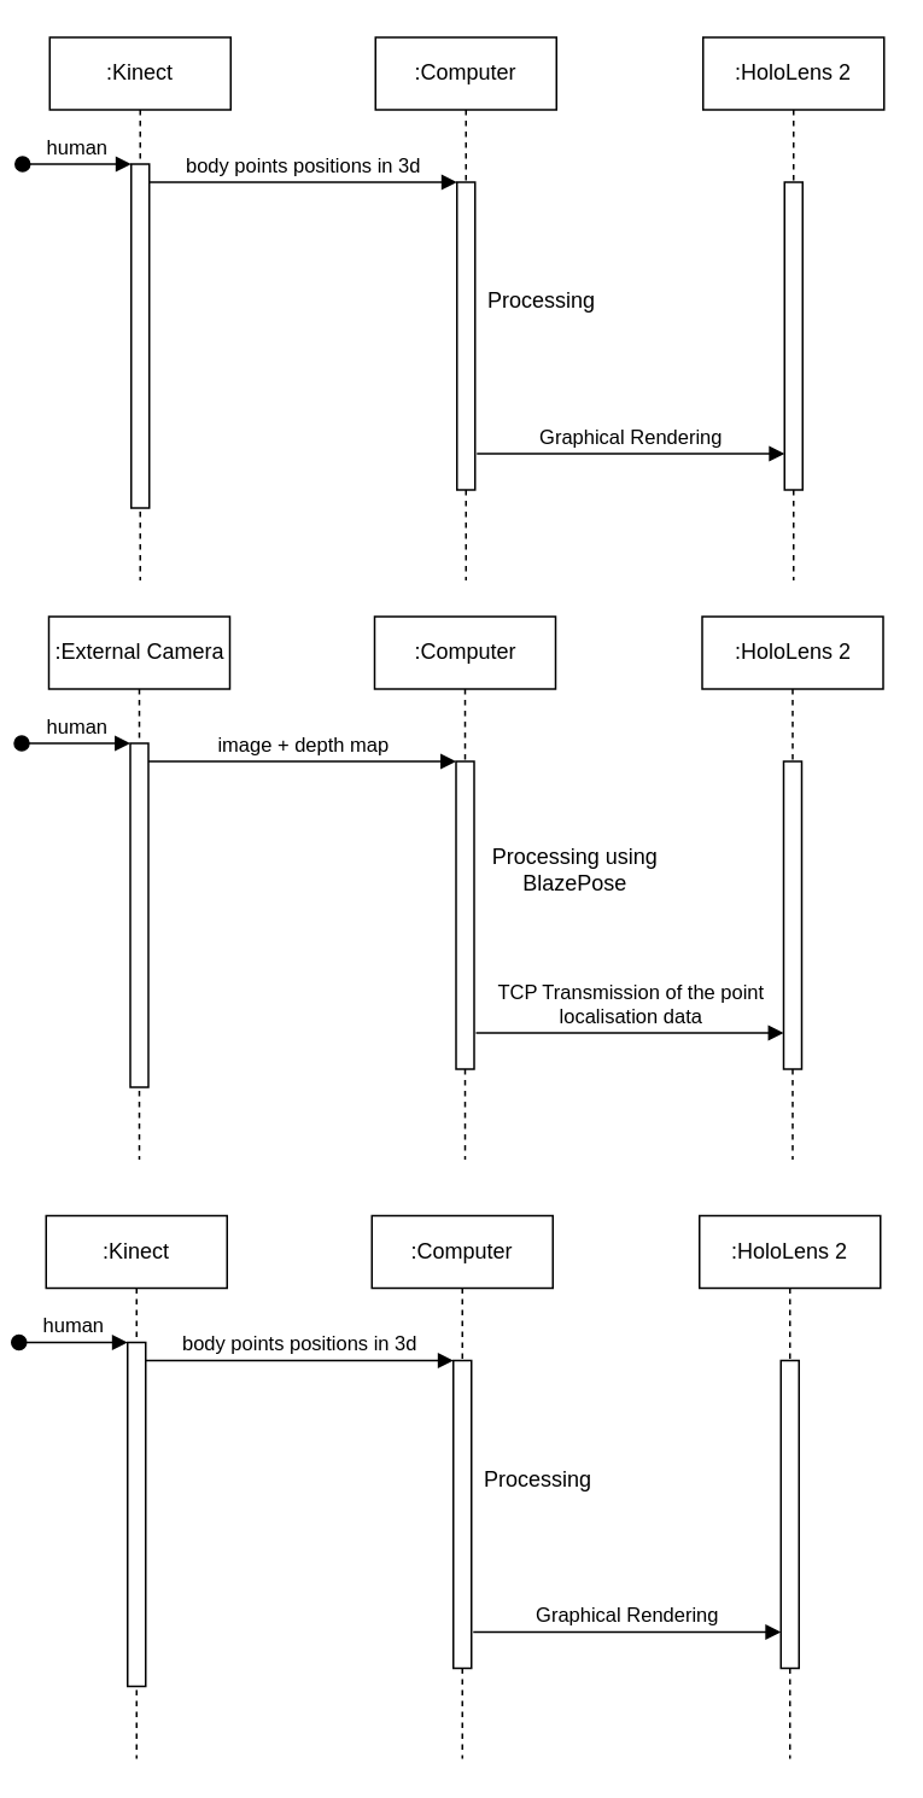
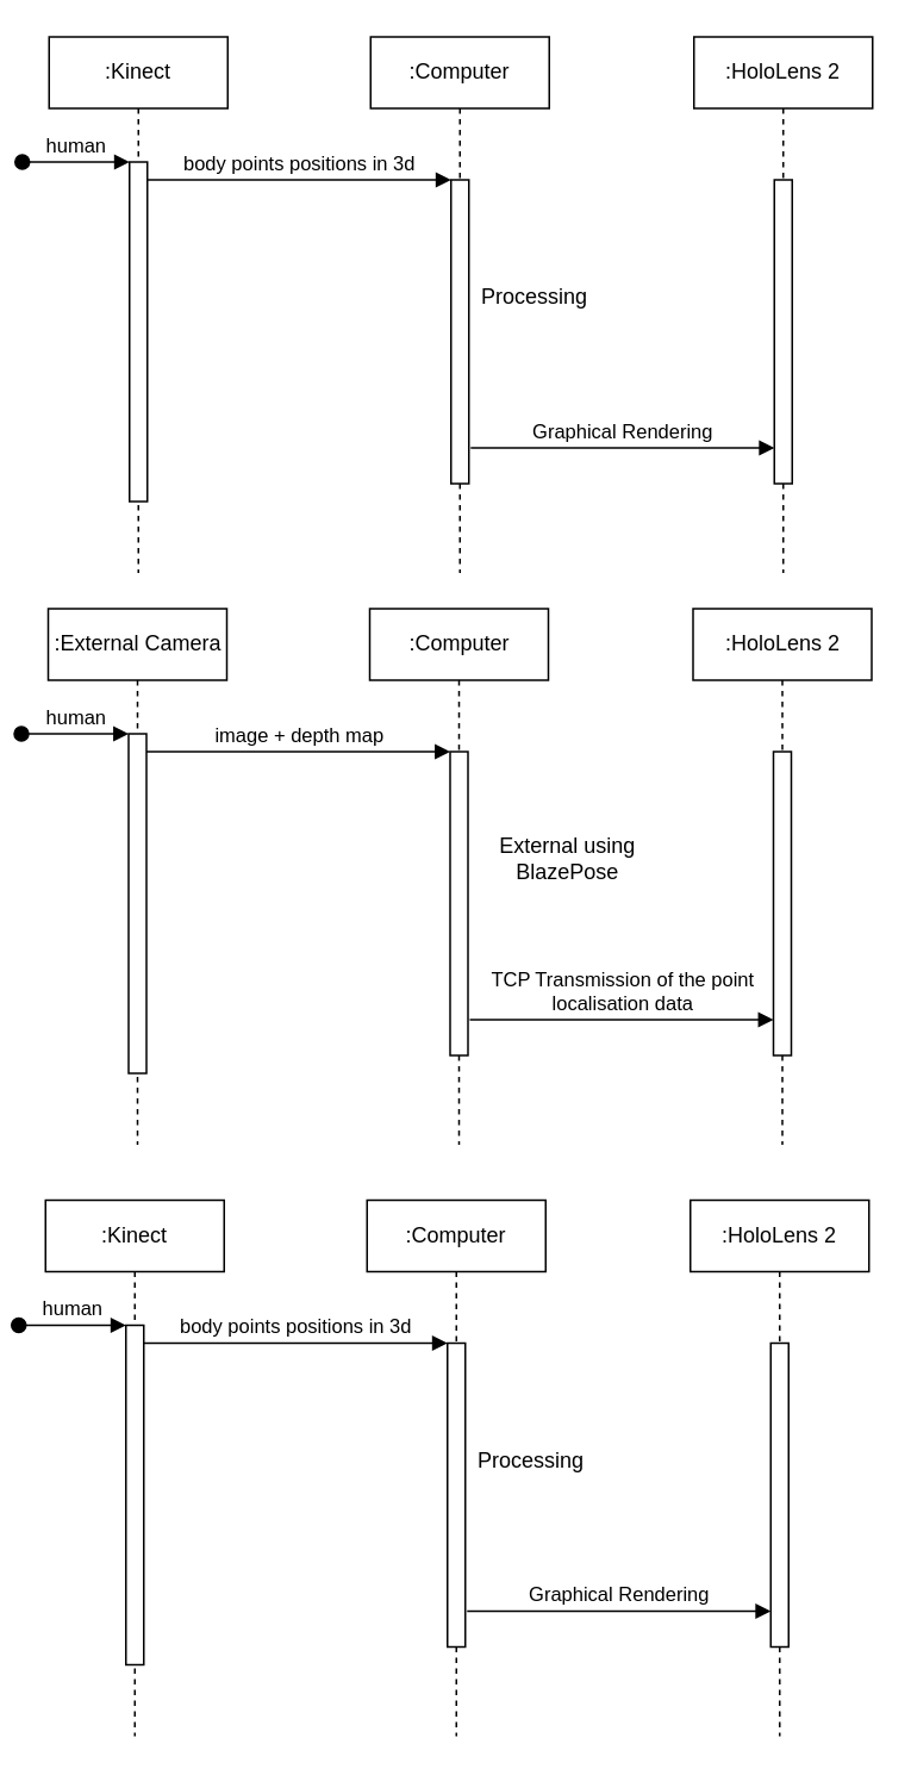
- <mxCell id="20" value="Processing using BlazePose" style="text;html=1;strokeColor=none;fillColor=none;align=center;verticalAlign=middle;whiteSpace=wrap;rounded=0;flipV=1;direction=east;" vertex="1" parent="1"><mxGeometry x="251.5" y="451" width="120.5" height="57" as="geometry" /></mxCell>
+ <mxCell id="20" value="External using BlazePose" style="text;html=1;strokeColor=none;fillColor=none;align=center;verticalAlign=middle;whiteSpace=wrap;rounded=0;flipV=1;direction=east;" vertex="1" parent="1"><mxGeometry x="251.5" y="451" width="120.5" height="57" as="geometry" /></mxCell>
